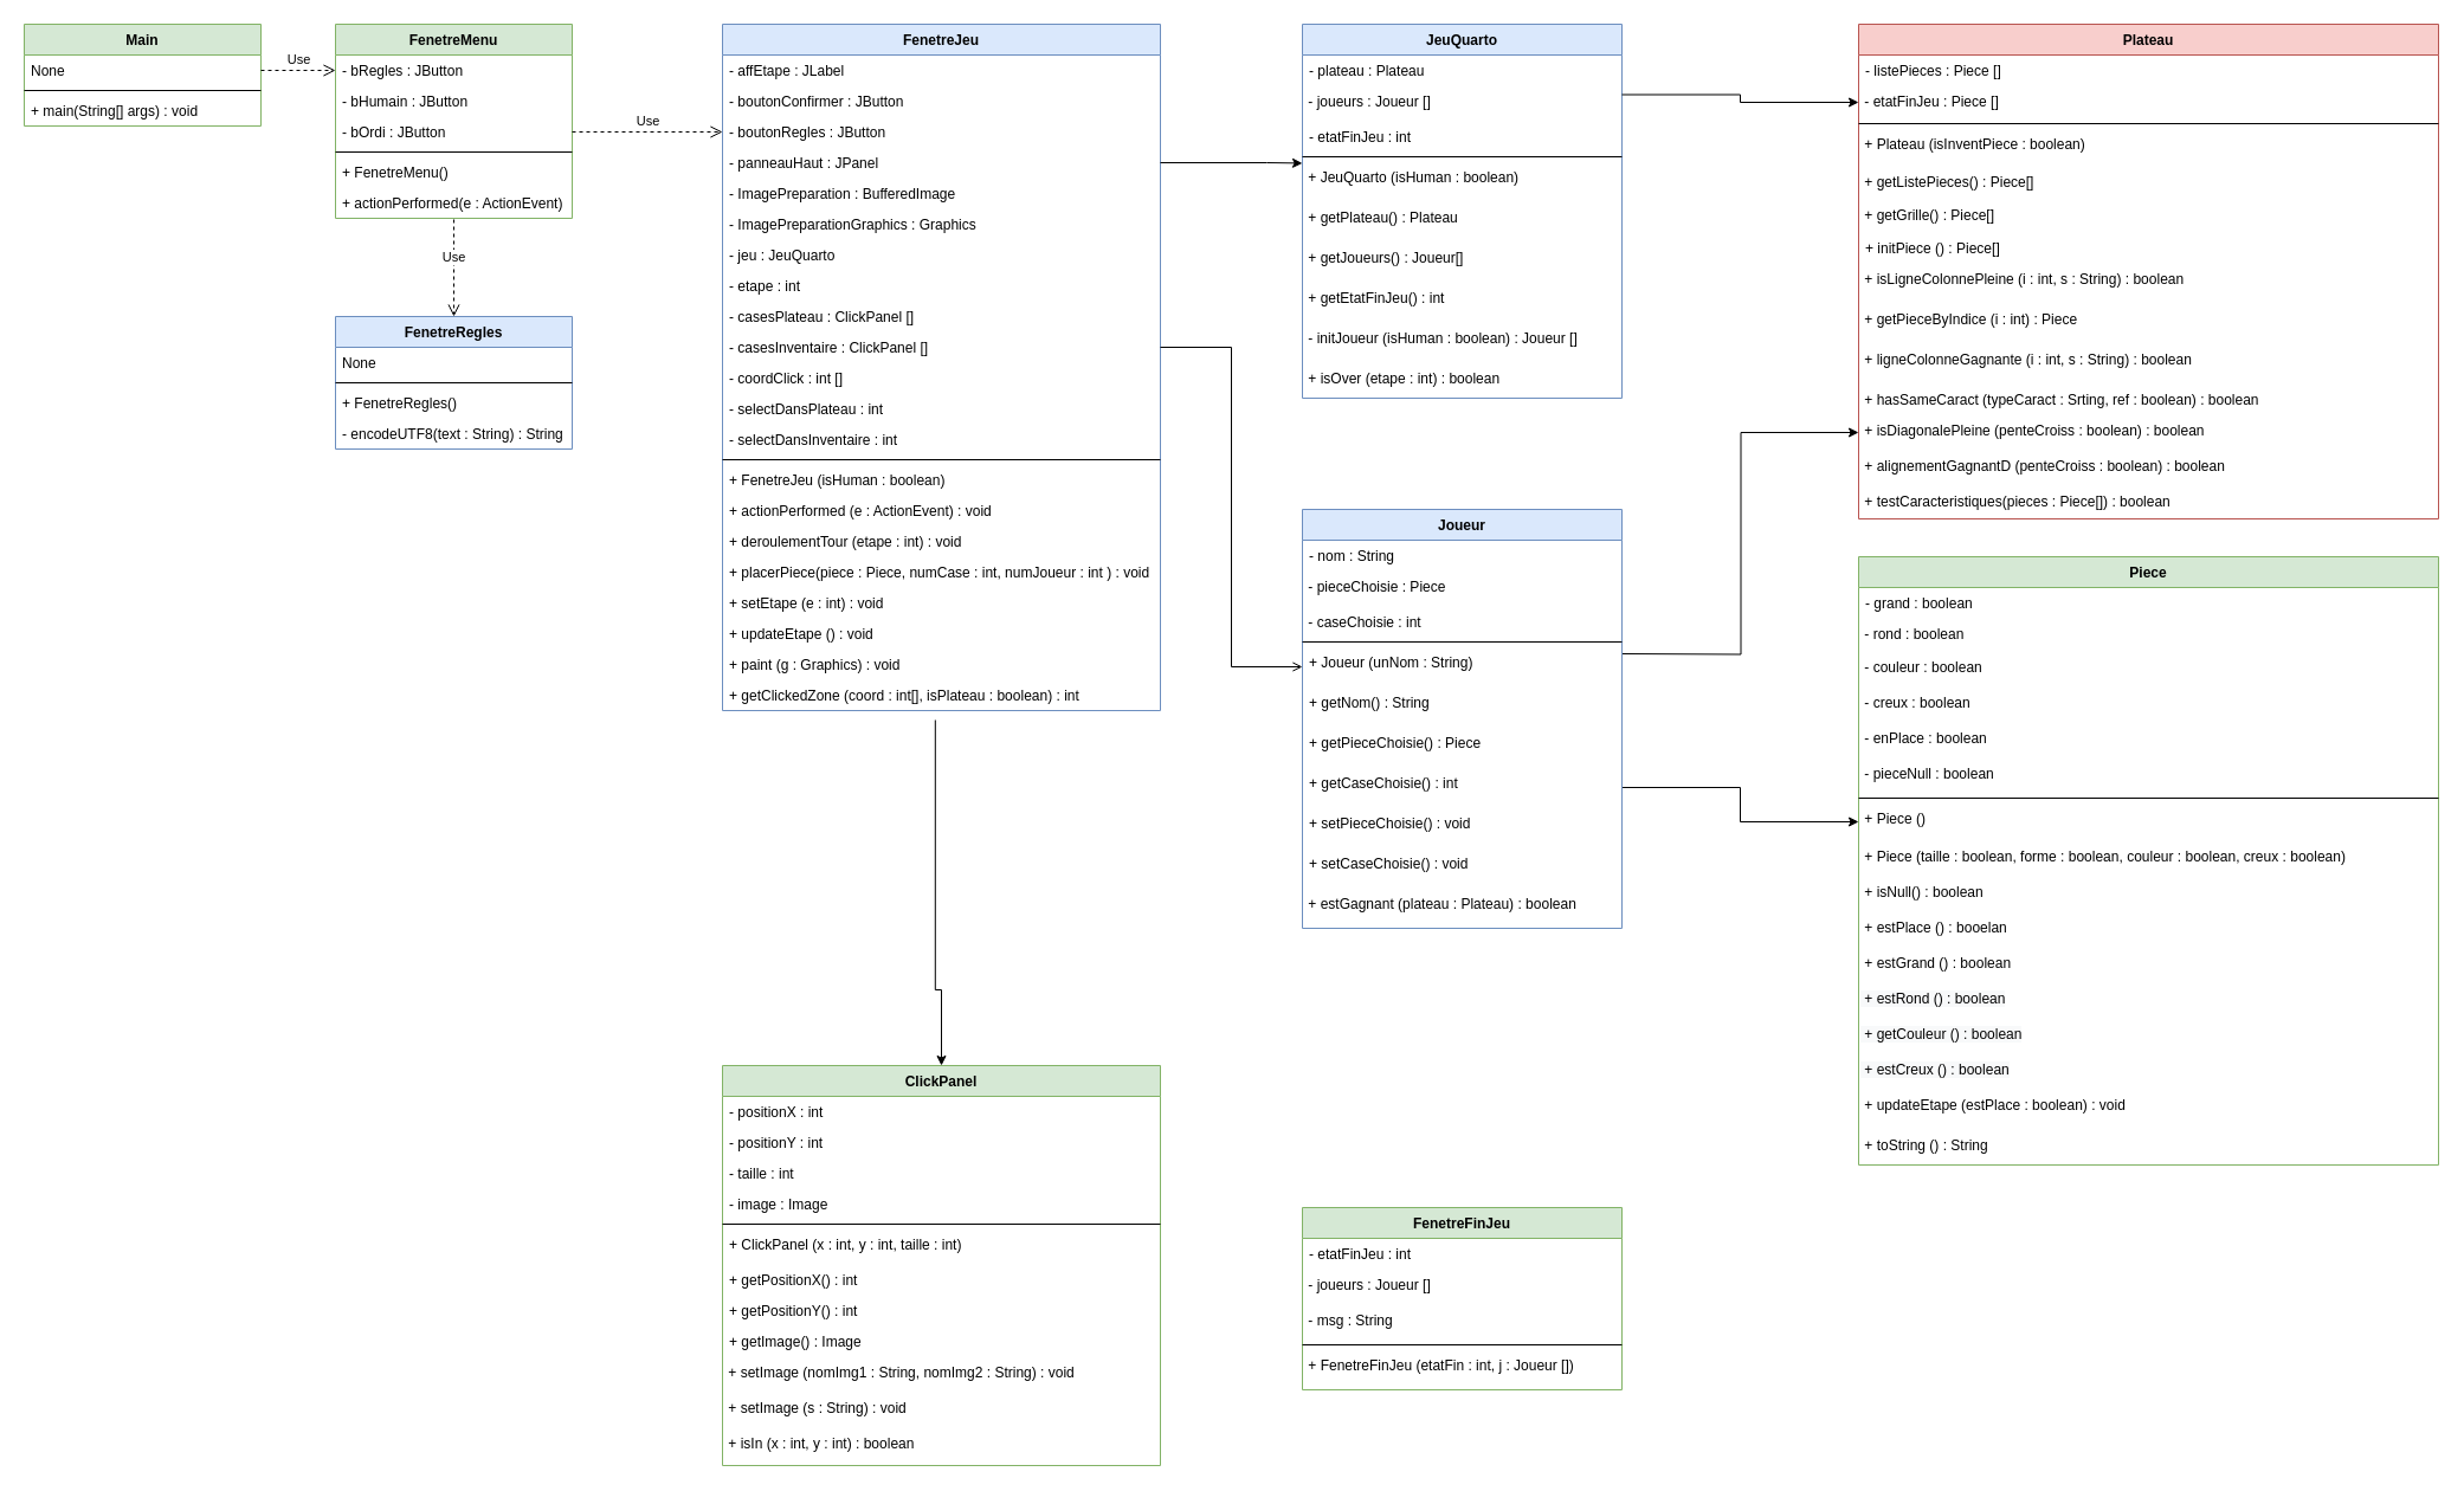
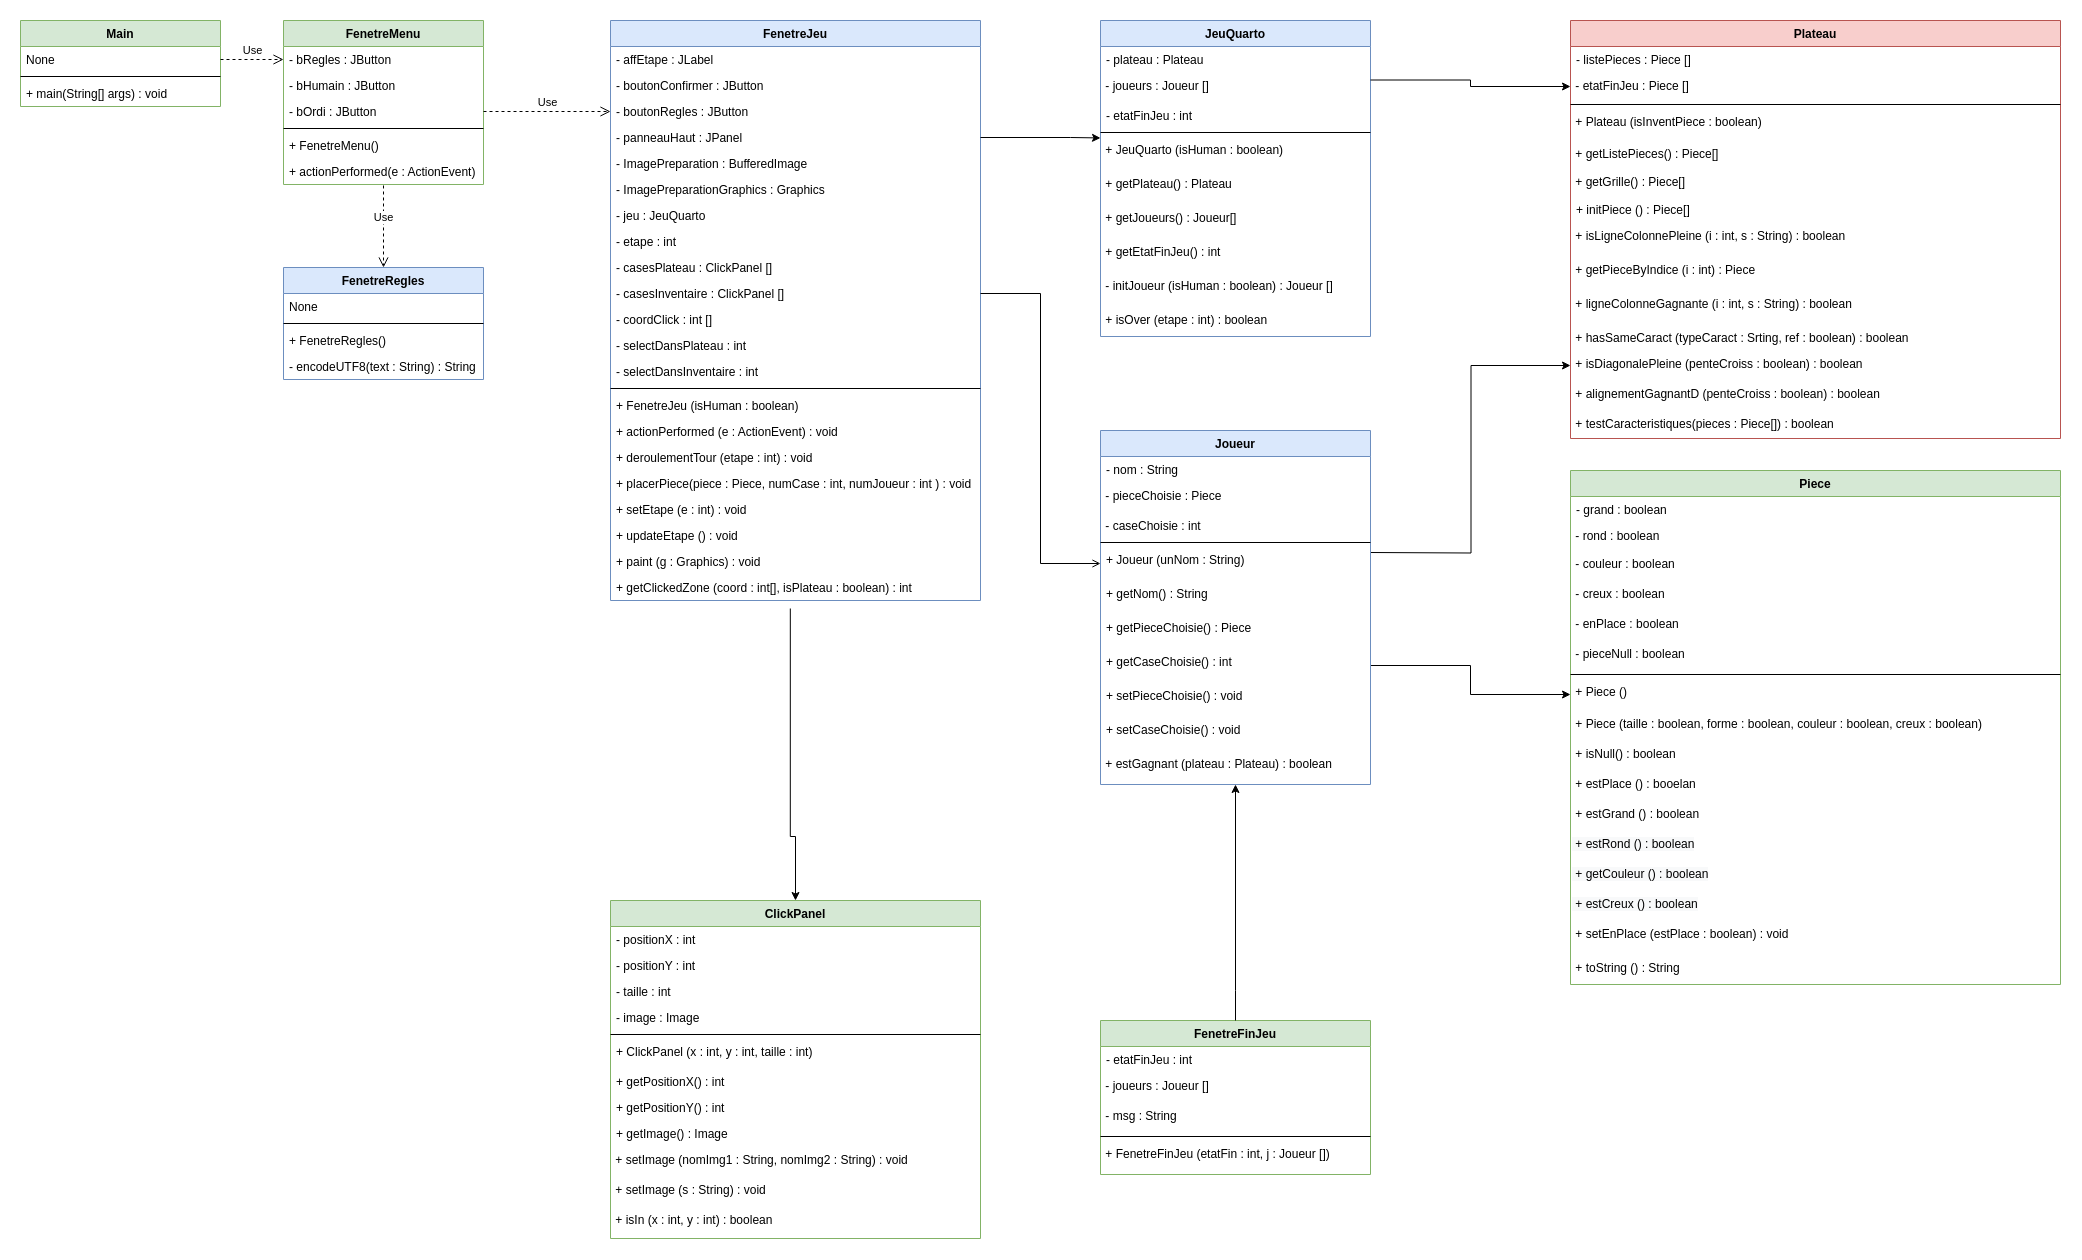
+ <mxCell id="104" style="edgeStyle=orthogonalEdgeStyle;rounded=0;orthogonalLoop=1;jettySize=auto;html=1;entryX=0.5;entryY=1;entryDx=0;entryDy=0;exitX=0.5;exitY=0;exitDx=0;exitDy=0;" parent="1" source="81" target="116" edge="1"><mxGeometry relative="1" as="geometry"><mxPoint x="1230" y="1000" as="sourcePoint" /><Array as="points"><mxPoint x="1235" y="990" /><mxPoint x="1235" y="990" /></Array></mxGeometry></mxCell>
- <mxCell id="74" value="&lt;font face=&quot;helvetica&quot;&gt;&amp;nbsp;+ updateEtape (estPlace : boolean) : void&lt;/font&gt;" style="text;whiteSpace=wrap;html=1;" parent="58" vertex="1"><mxGeometry y="450" width="490" height="34" as="geometry" /></mxCell>
+ <mxCell id="74" value="&lt;font face=&quot;helvetica&quot;&gt;&amp;nbsp;+ setEnPlace (estPlace : boolean) : void&lt;/font&gt;" style="text;whiteSpace=wrap;html=1;" parent="58" vertex="1"><mxGeometry y="450" width="490" height="34" as="geometry" /></mxCell>
